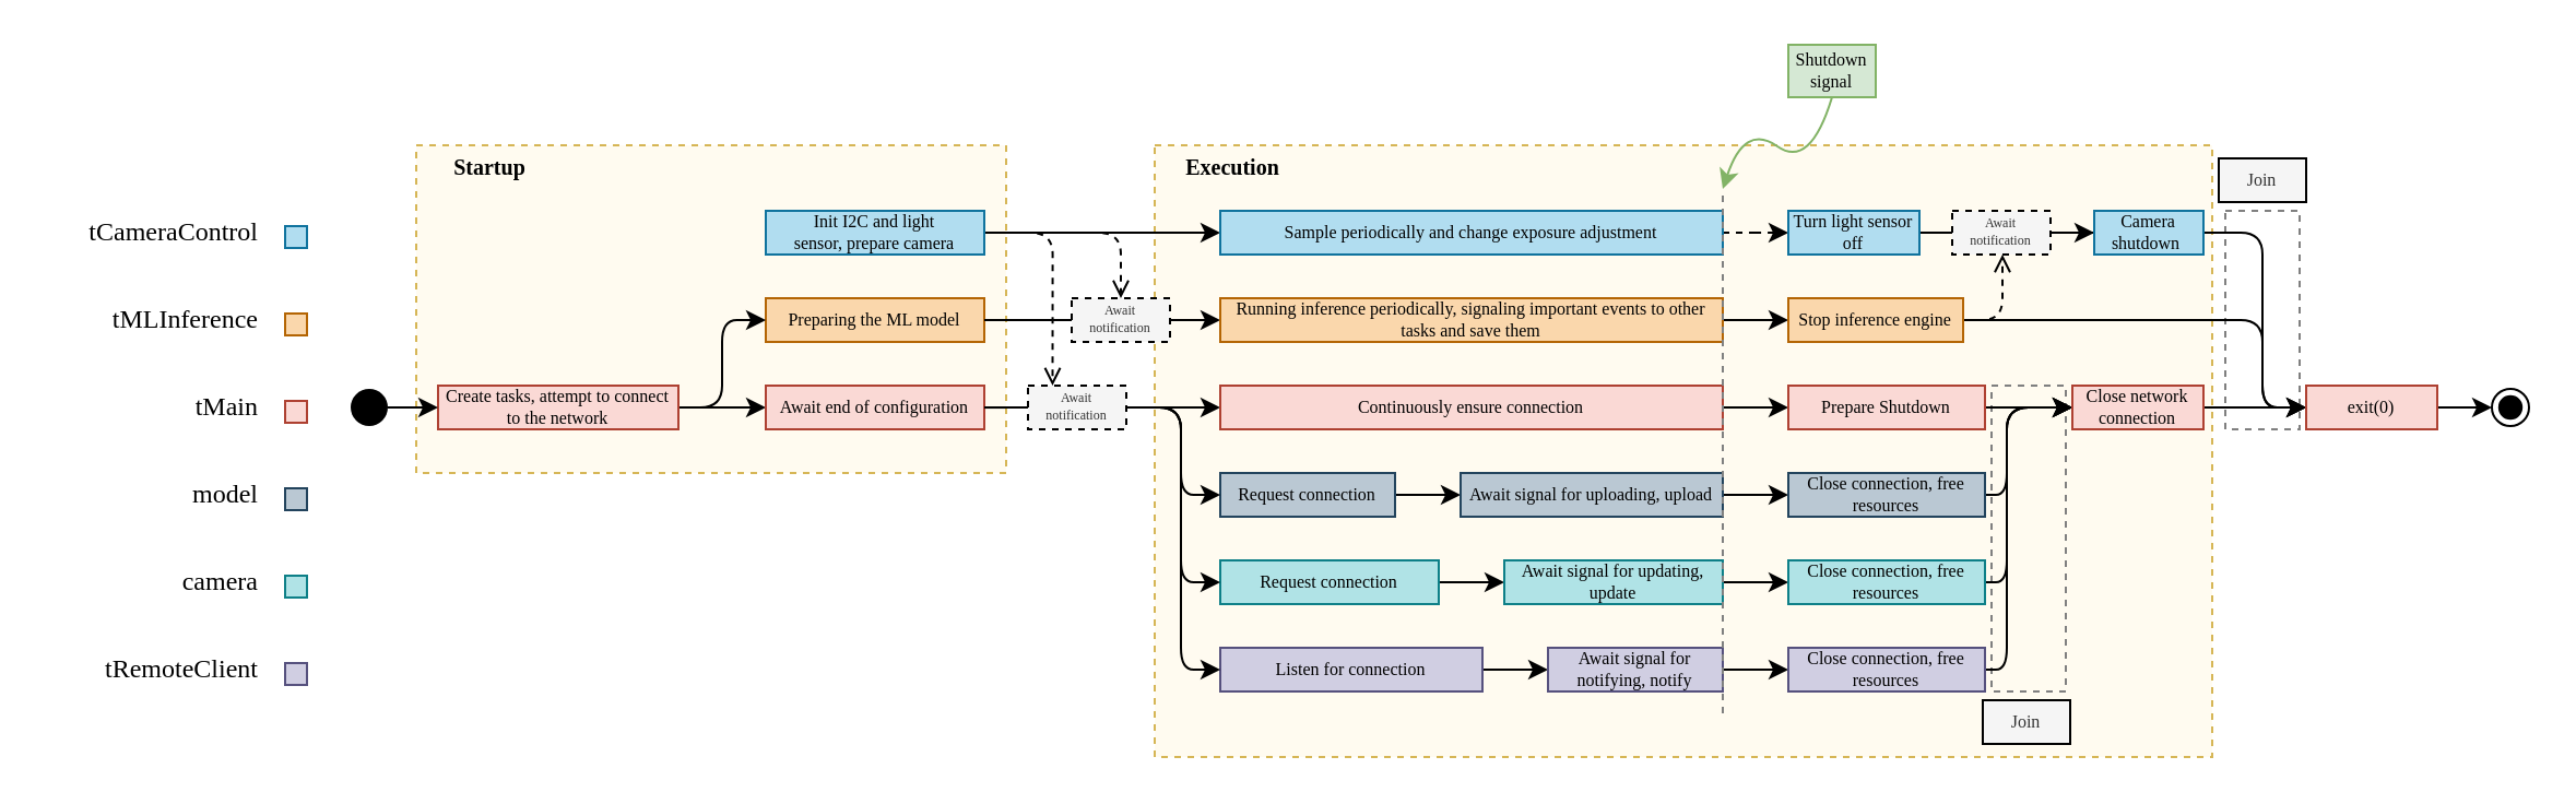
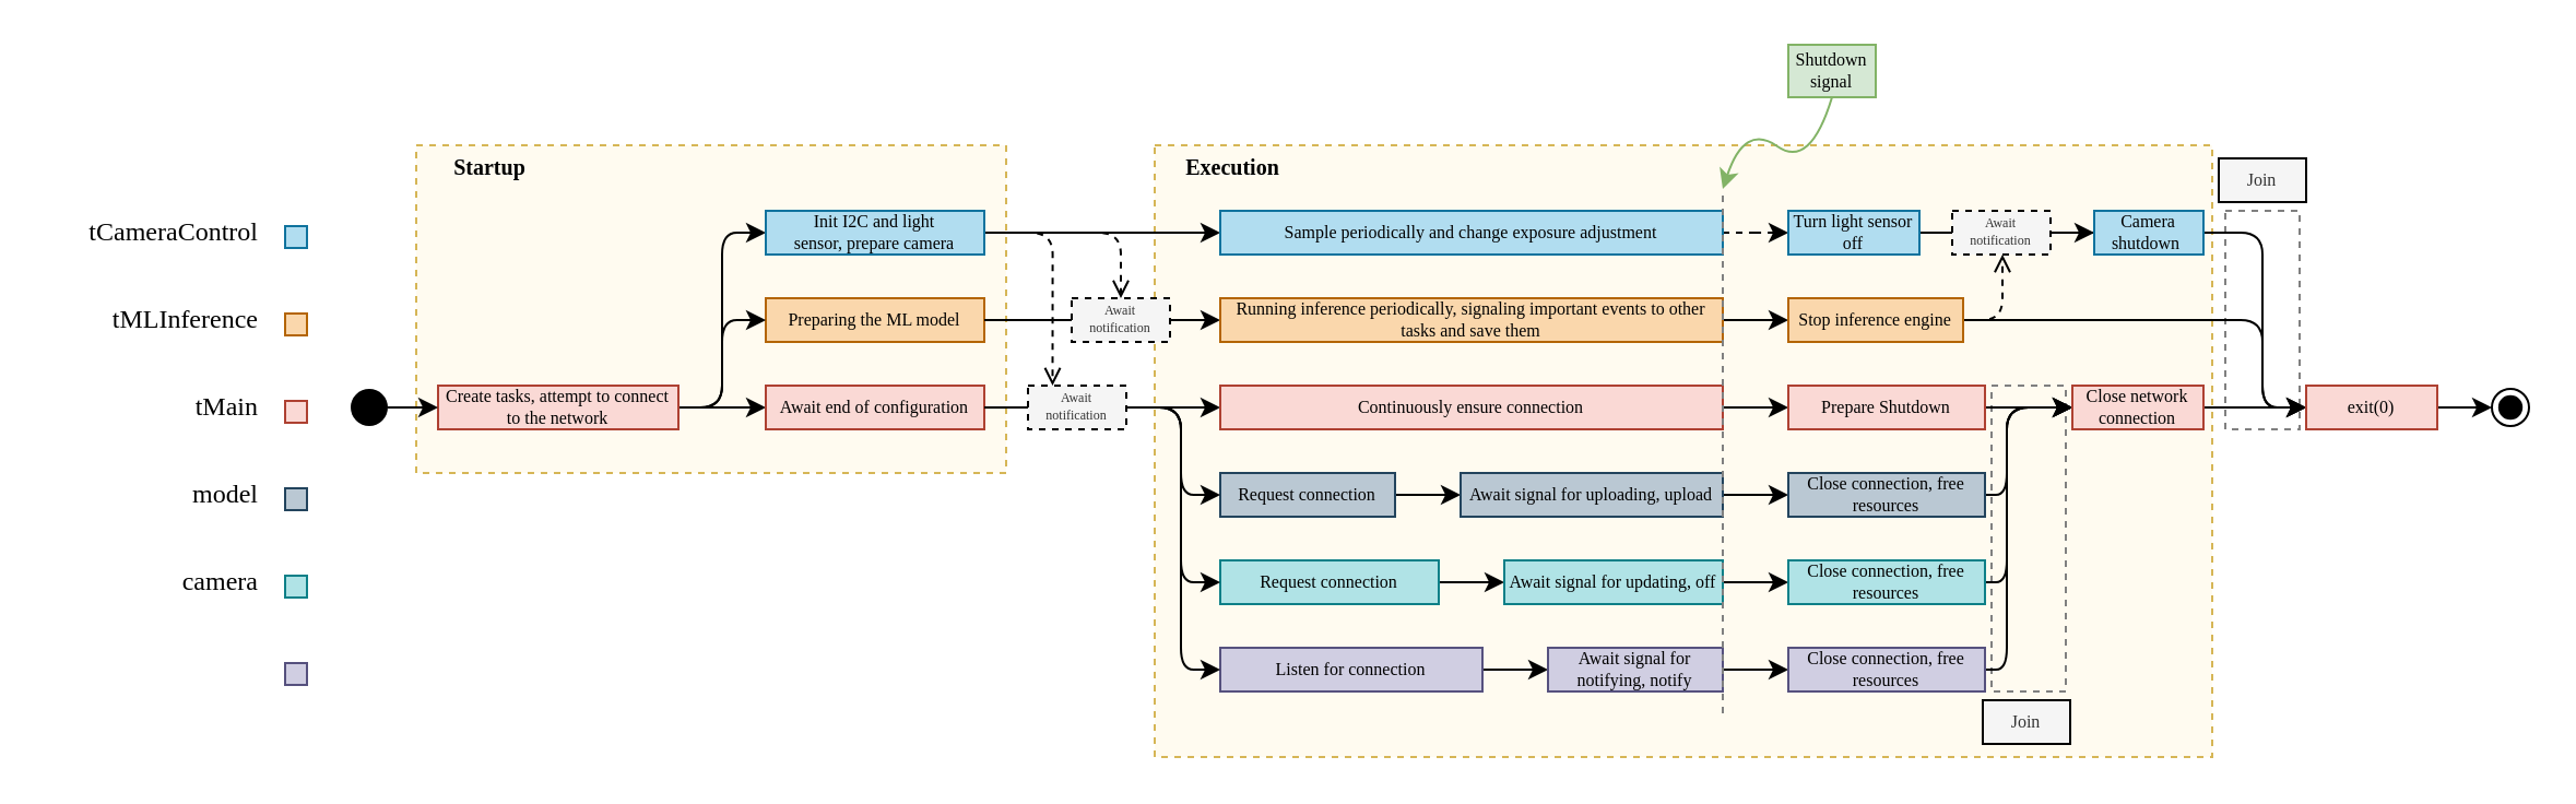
+ <mxCell id="9" style="rounded=1;orthogonalLoop=1;jettySize=auto;html=1;endArrow=classic;endFill=1;fontFamily=Consolas;fontSize=8;exitX=1;exitY=0.5;exitDx=0;exitDy=0;entryX=0;entryY=0.5;entryDx=0;entryDy=0;edgeStyle=orthogonalEdgeStyle;" parent="1" source="11" target="18" edge="1"><mxGeometry relative="1" as="geometry" /></mxCell>
- <mxCell id="35" value="Await signal for updating, update" style="rounded=0;whiteSpace=wrap;html=1;fontFamily=Consolas;fillColor=#b0e3e6;fontSize=8;strokeColor=#0e8088;" parent="1" vertex="1"><mxGeometry x="688" y="256" width="100" height="20" as="geometry" /></mxCell>
+ <mxCell id="35" value="Await signal for updating, off" style="rounded=0;whiteSpace=wrap;html=1;fontFamily=Consolas;fillColor=#b0e3e6;fontSize=8;strokeColor=#0e8088;" parent="1" vertex="1"><mxGeometry x="688" y="256" width="100" height="20" as="geometry" /></mxCell>
- <mxCell id="25" value="&lt;span&gt;tRemoteClient&lt;/span&gt;" style="text;html=1;strokeColor=none;fillColor=none;align=right;verticalAlign=middle;whiteSpace=wrap;rounded=0;fontFamily=Consolas;" parent="1" vertex="1"><mxGeometry x="30" y="296" width="90" height="20" as="geometry" /></mxCell>
